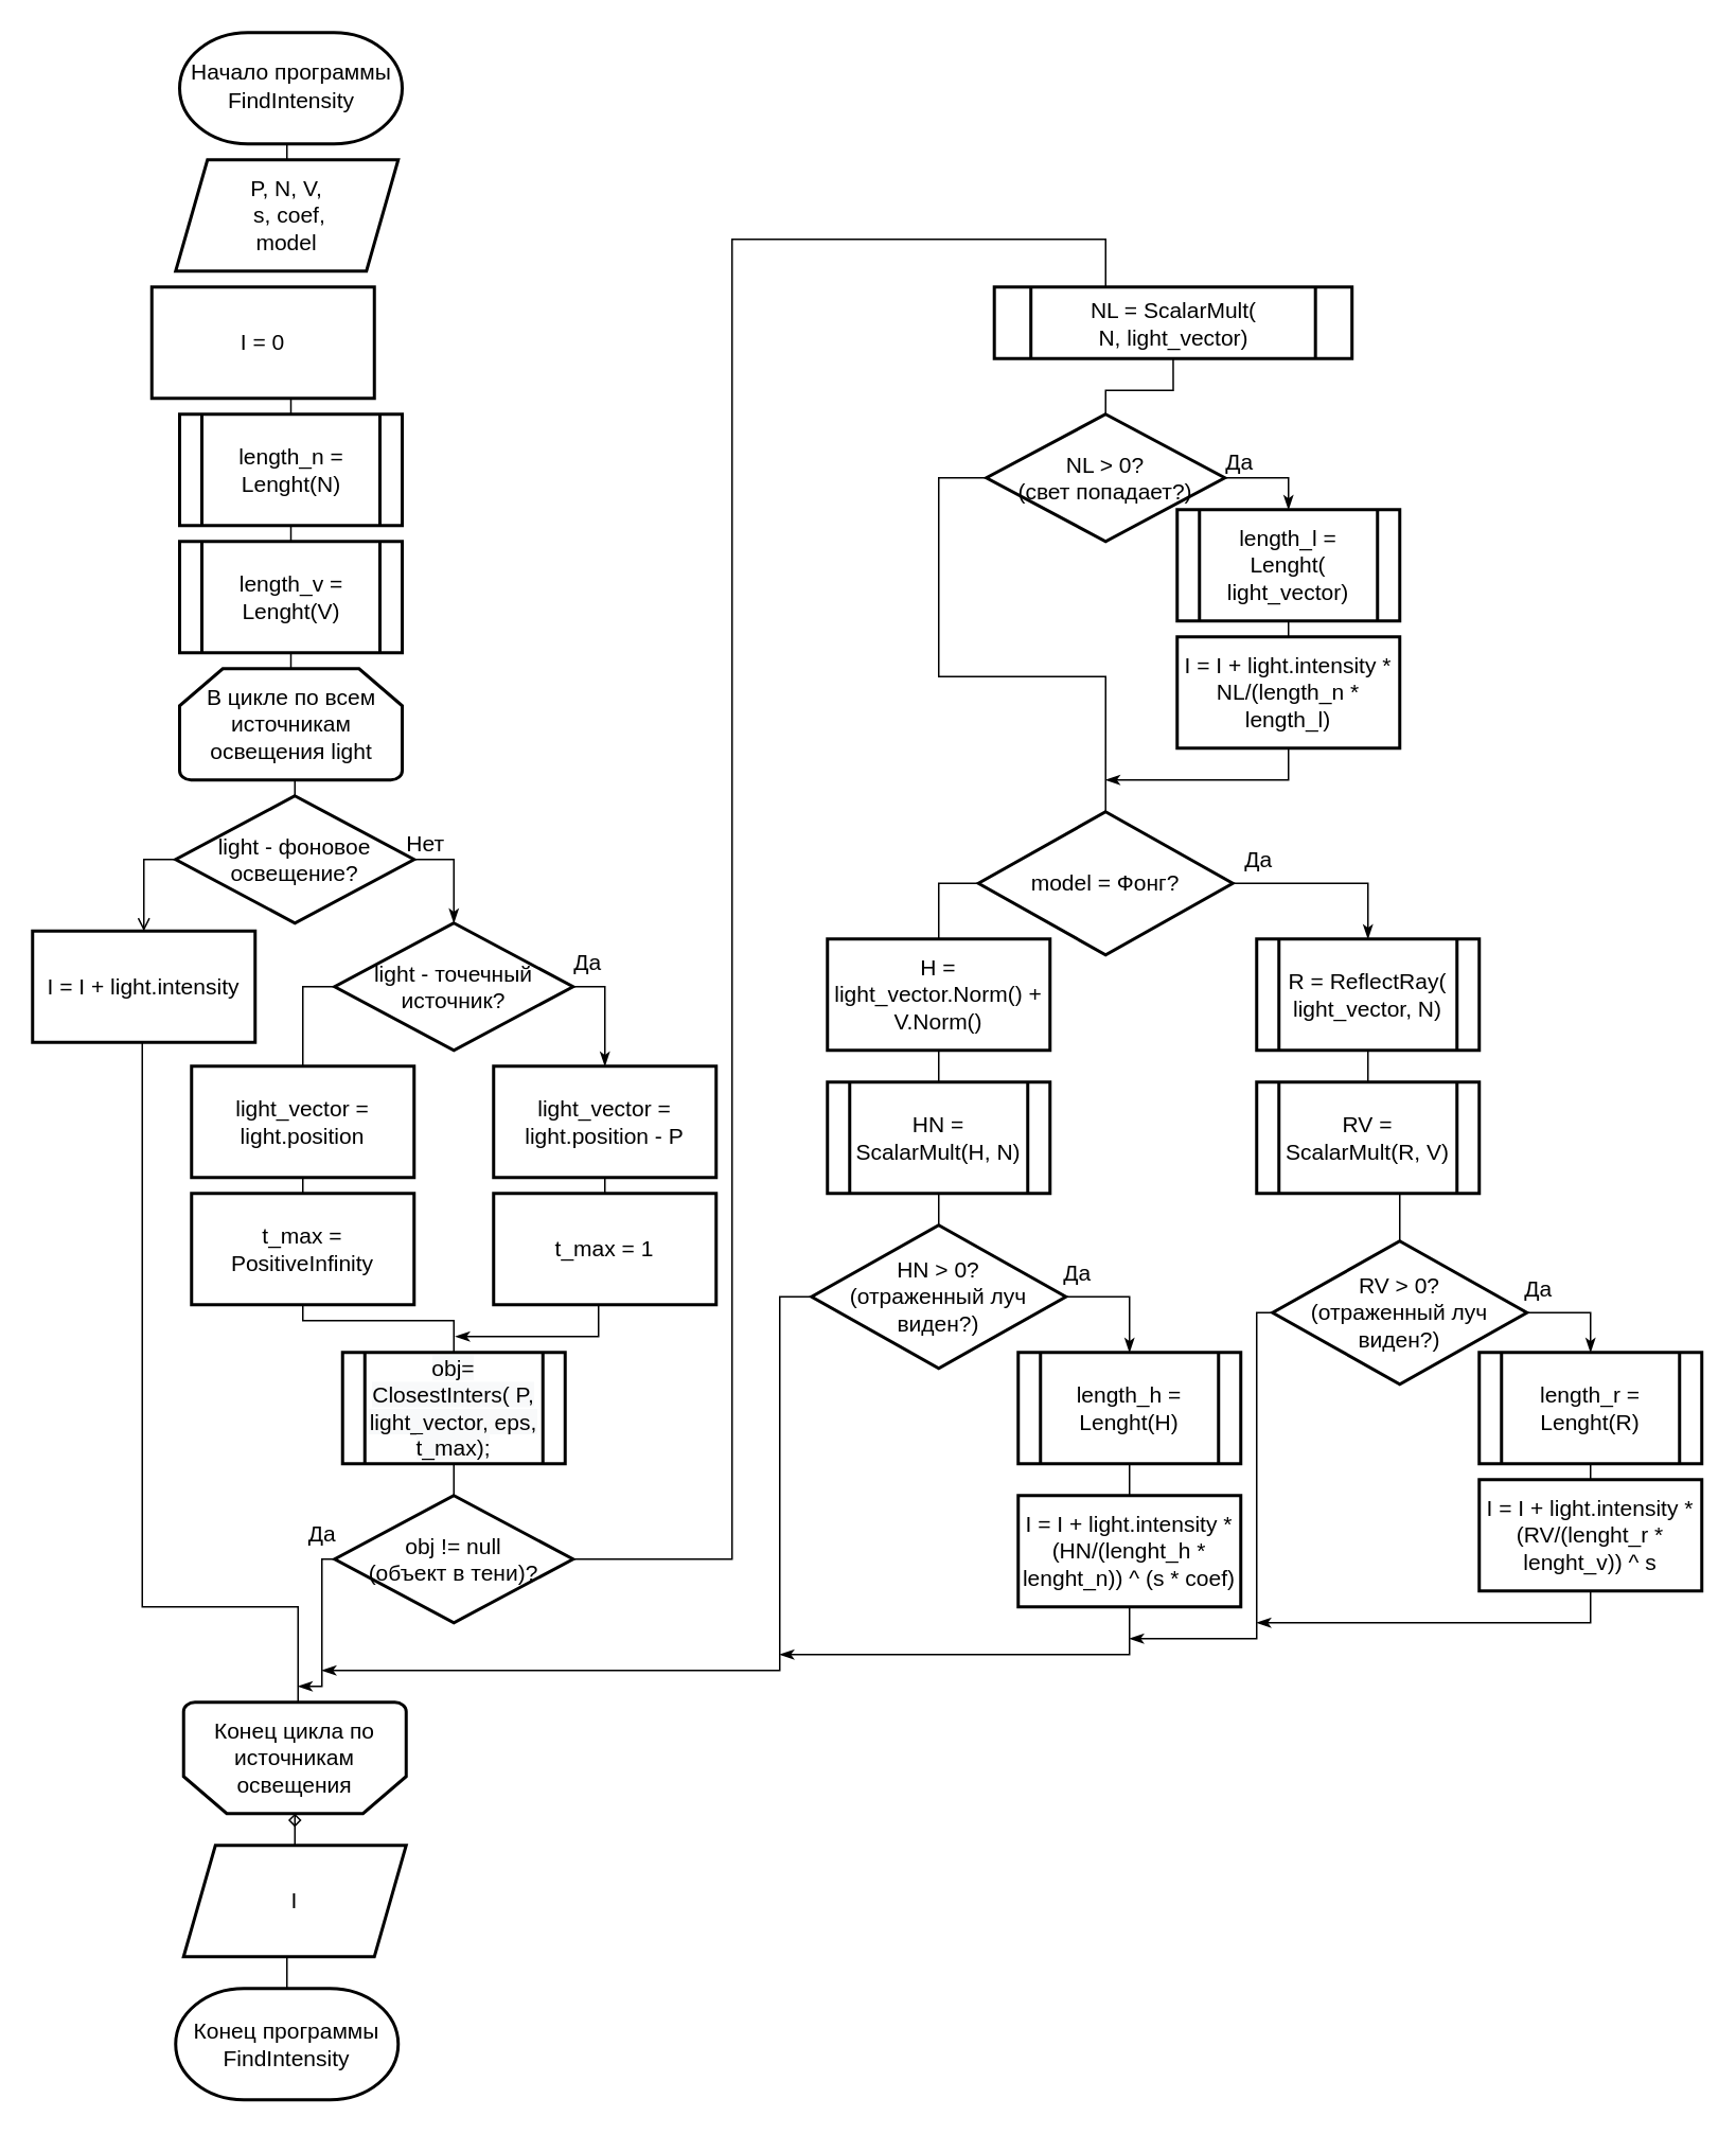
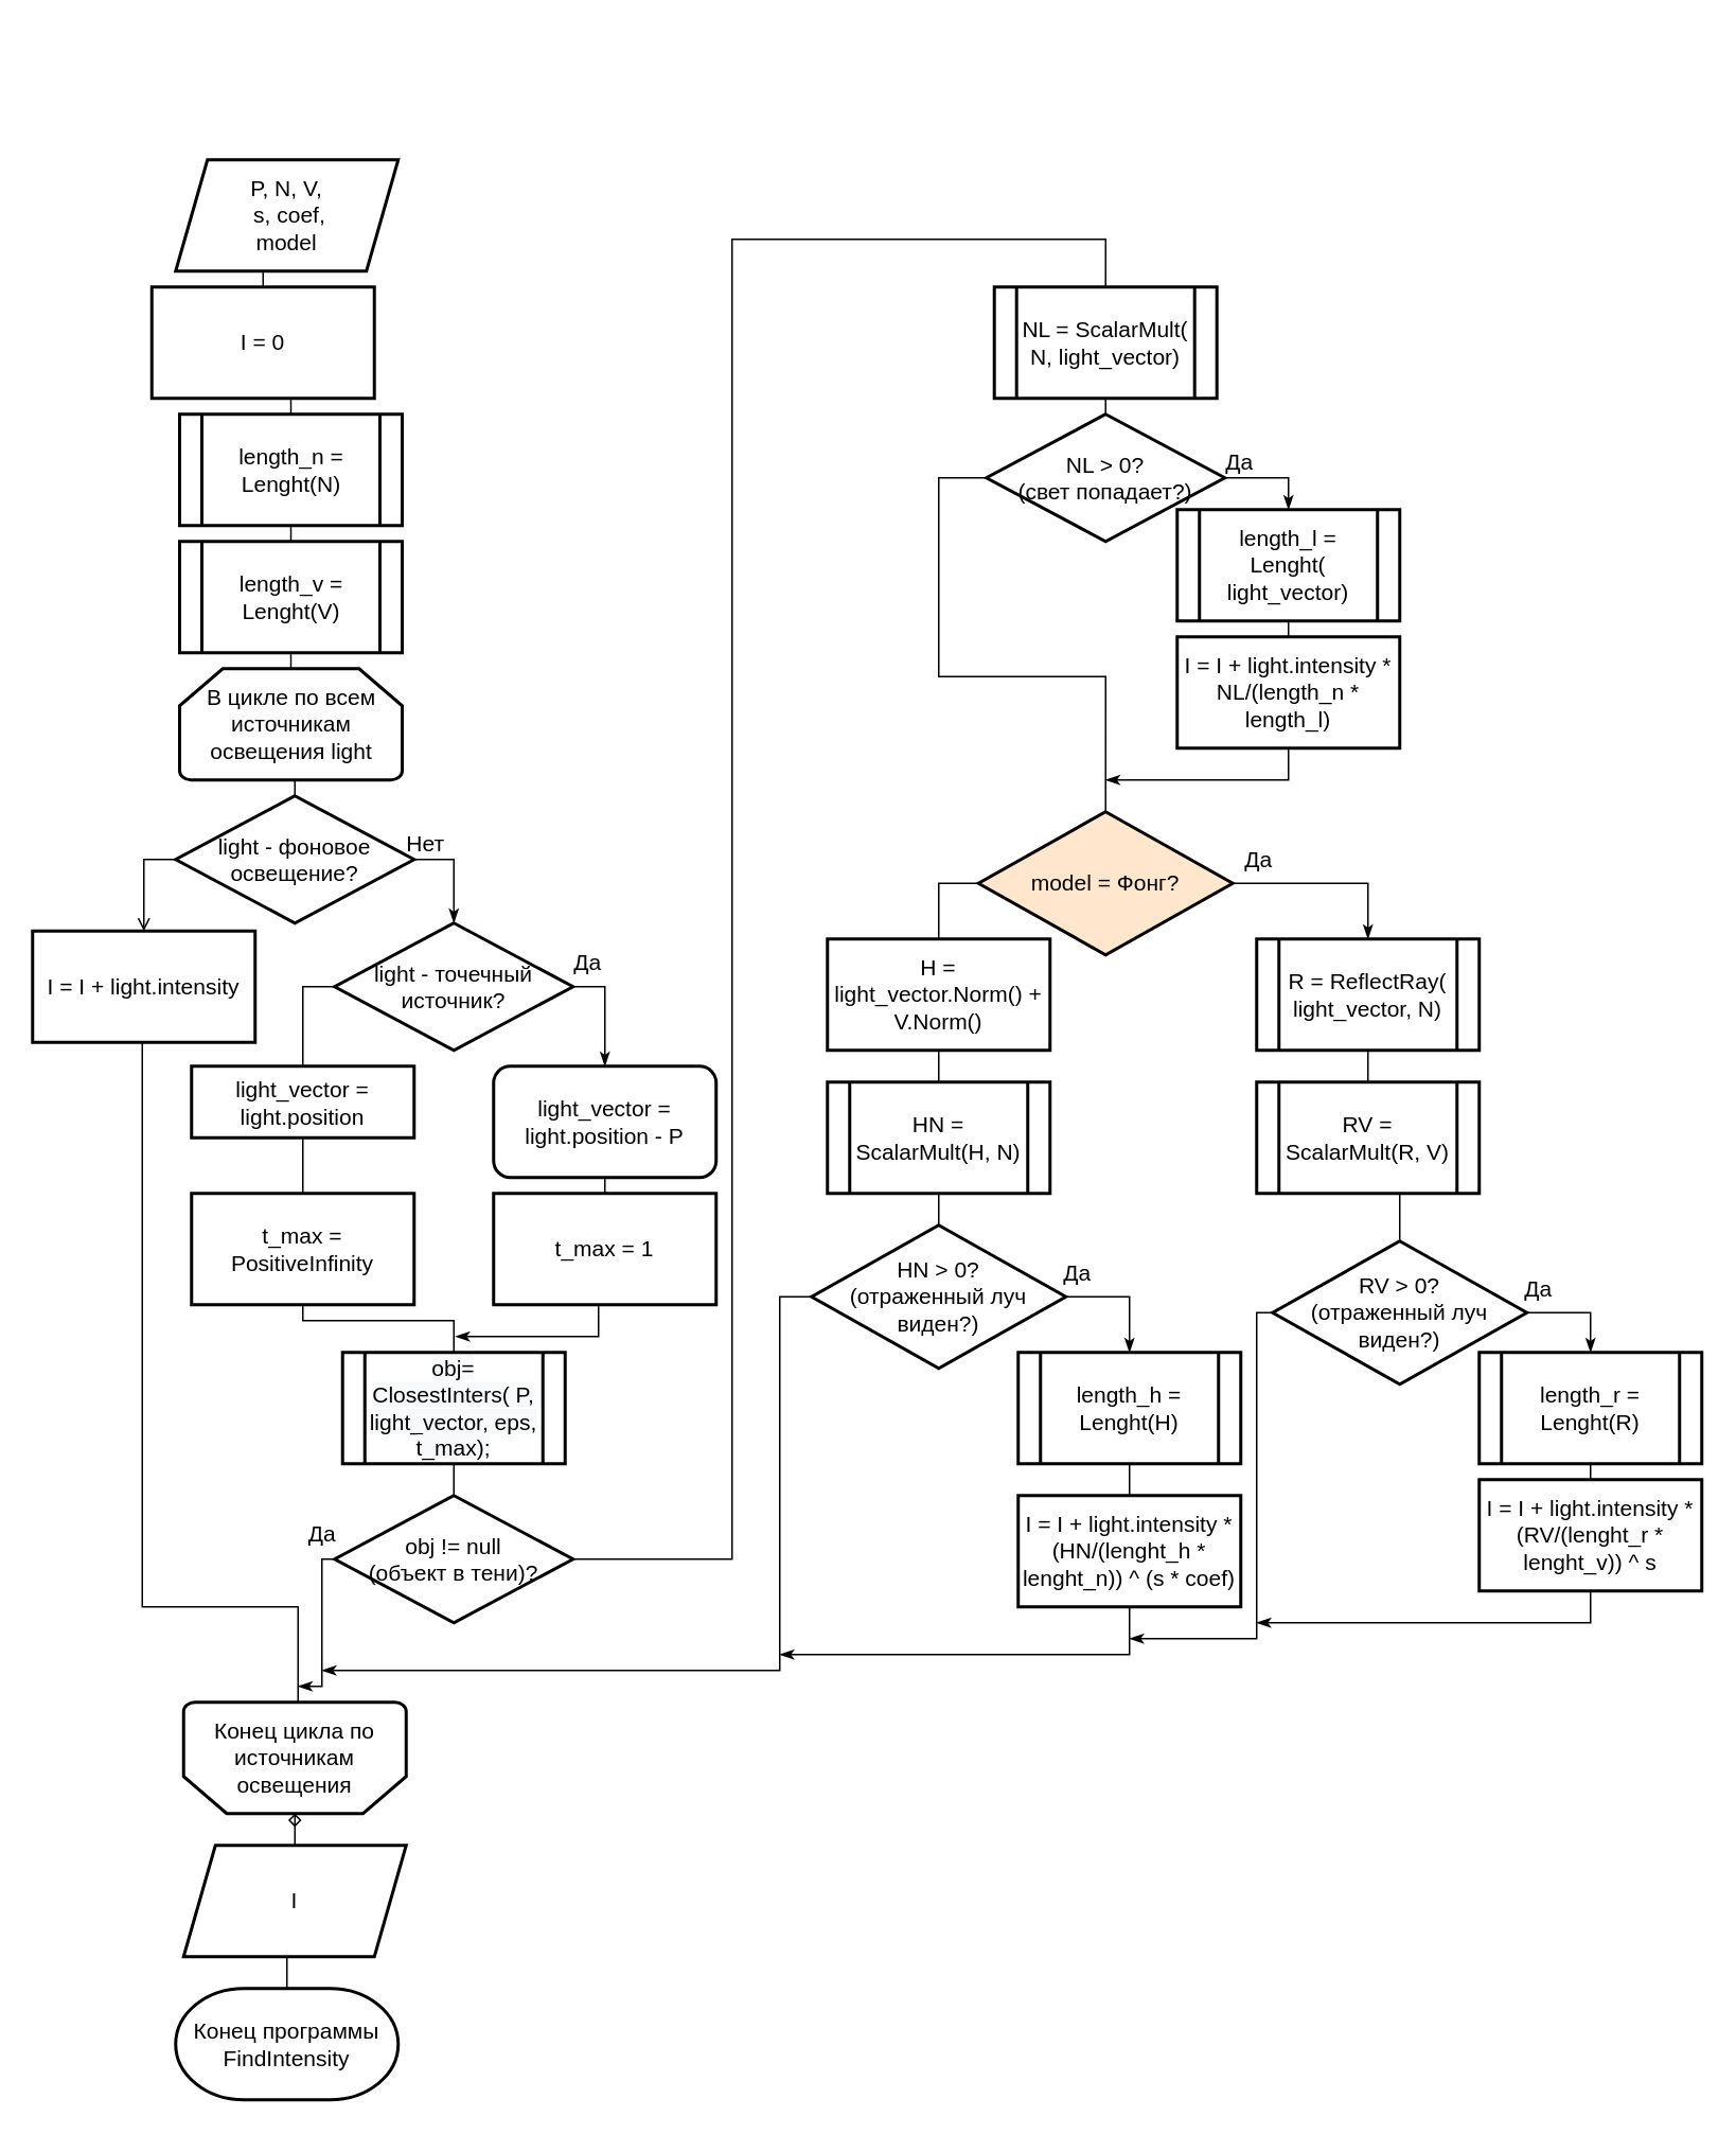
- <mxCell id="41" value="&lt;font style=&quot;font-size: 14px&quot;&gt;Начало программы&lt;br&gt;&lt;span style=&quot;line-height: 150%&quot;&gt;FindIntensity&lt;/span&gt;&lt;/font&gt;" style="strokeWidth=2;html=1;shape=mxgraph.flowchart.terminator;whiteSpace=wrap;fontSize=14;fontFamily=Helvetica;" parent="1" vertex="1"><mxGeometry x="112.5" width="140" height="70" as="geometry" y="20" /></mxCell>
- <mxCell id="3" style="edgeStyle=orthogonalEdgeStyle;rounded=0;orthogonalLoop=1;jettySize=auto;html=1;entryX=0.5;entryY=1;entryDx=0;entryDy=0;entryPerimeter=0;endArrow=none;endFill=0;" parent="1" source="45" target="41" edge="1"><mxGeometry relative="1" as="geometry" /></mxCell>
+ <mxCell id="44" style="edgeStyle=orthogonalEdgeStyle;rounded=0;orthogonalLoop=1;jettySize=auto;html=1;exitX=0.5;exitY=1;exitDx=0;exitDy=0;entryX=0.5;entryY=0;entryDx=0;entryDy=0;endArrow=none;endFill=0;" parent="1" source="45" target="4" edge="1"><mxGeometry relative="1" as="geometry" /></mxCell>
- <mxCell id="51" value="NL = ScalarMult(&lt;br&gt;N, light_vector)" style="shape=process;whiteSpace=wrap;html=1;backgroundOutline=1;strokeWidth=2;fontSize=14;" parent="1" vertex="1"><mxGeometry x="624.97" y="180" width="225" height="45" as="geometry" /></mxCell>
+ <mxCell id="51" value="NL = ScalarMult(&lt;br&gt;N, light_vector)" style="shape=process;whiteSpace=wrap;html=1;backgroundOutline=1;strokeWidth=2;fontSize=14;" parent="1" vertex="1"><mxGeometry x="624.97" y="180" width="140" height="70" as="geometry" /></mxCell>
- <mxCell id="34" value="model = Фонг?" style="rhombus;whiteSpace=wrap;html=1;strokeWidth=2;fontSize=14;" parent="1" vertex="1"><mxGeometry x="614.97" y="510" width="160" height="90" as="geometry" /></mxCell>
+ <mxCell id="34" value="model = Фонг?" style="rhombus;whiteSpace=wrap;html=1;strokeWidth=2;fontSize=14;fillColor=#ffe6cc;" parent="1" vertex="1"><mxGeometry x="614.97" y="510" width="160" height="90" as="geometry" /></mxCell>
- <mxCell id="16" value="light_vector = light.position" style="rounded=0;whiteSpace=wrap;html=1;strokeWidth=2;fontSize=14;" parent="1" vertex="1"><mxGeometry x="120" y="670" width="140" height="70" as="geometry" /></mxCell>
+ <mxCell id="16" value="light_vector = light.position" style="rounded=0;whiteSpace=wrap;html=1;strokeWidth=2;fontSize=14;" parent="1" vertex="1"><mxGeometry x="120" y="670" width="140" height="45" as="geometry" /></mxCell>
- <mxCell id="22" value="light_vector = light.position - P" style="rounded=0;whiteSpace=wrap;html=1;strokeWidth=2;fontSize=14;" parent="1" vertex="1"><mxGeometry x="310" y="670" width="140" height="70" as="geometry" /></mxCell>
+ <mxCell id="22" value="light_vector = light.position - P" style="whiteSpace=wrap;html=1;strokeWidth=2;fontSize=14;rounded=1;" parent="1" vertex="1"><mxGeometry x="310" y="670" width="140" height="70" as="geometry" /></mxCell>
